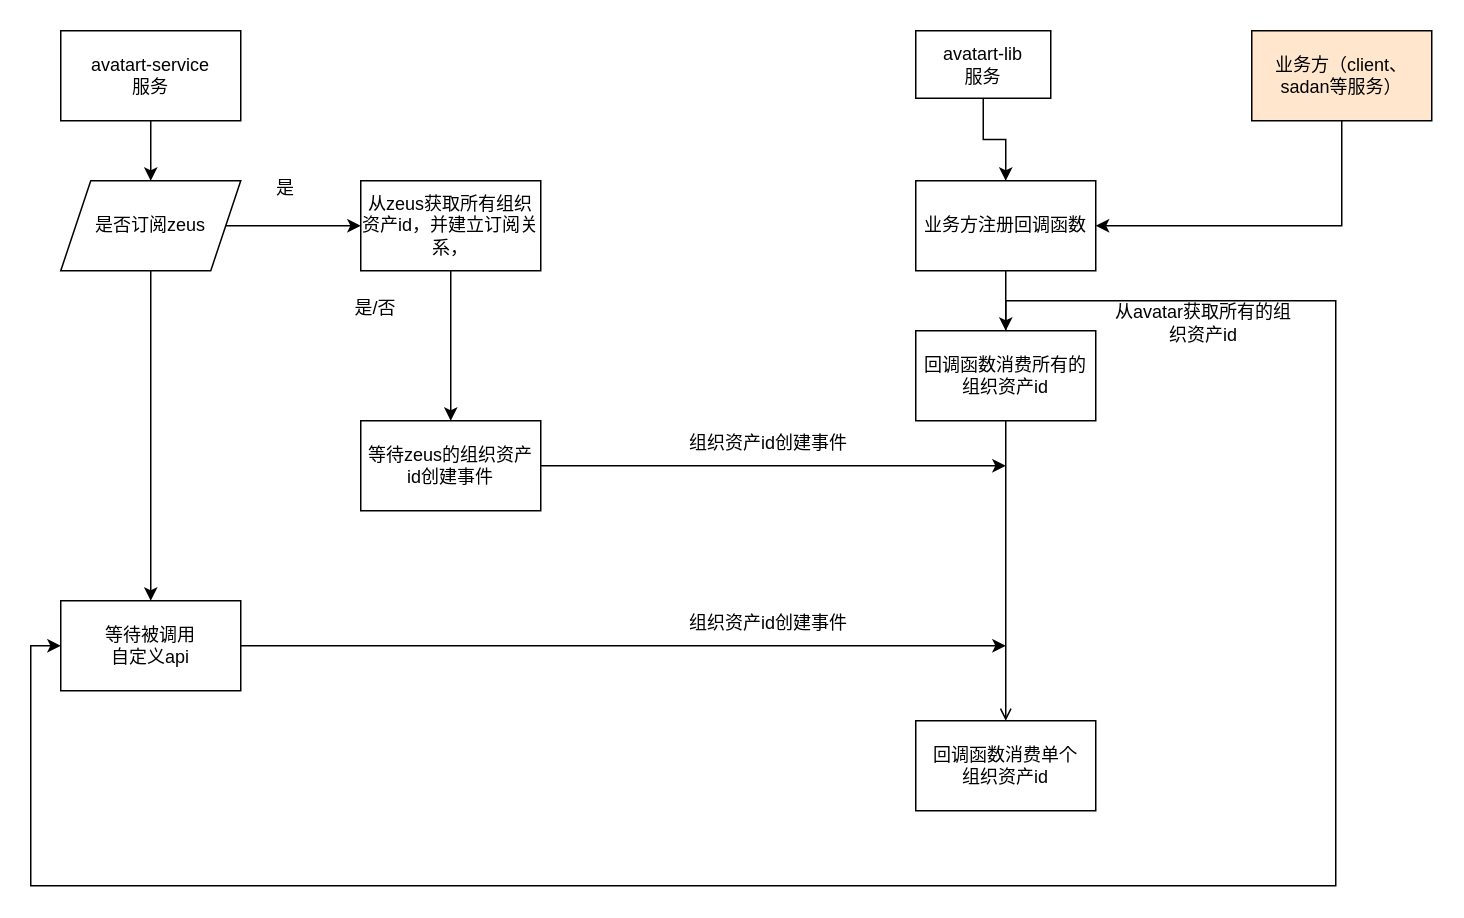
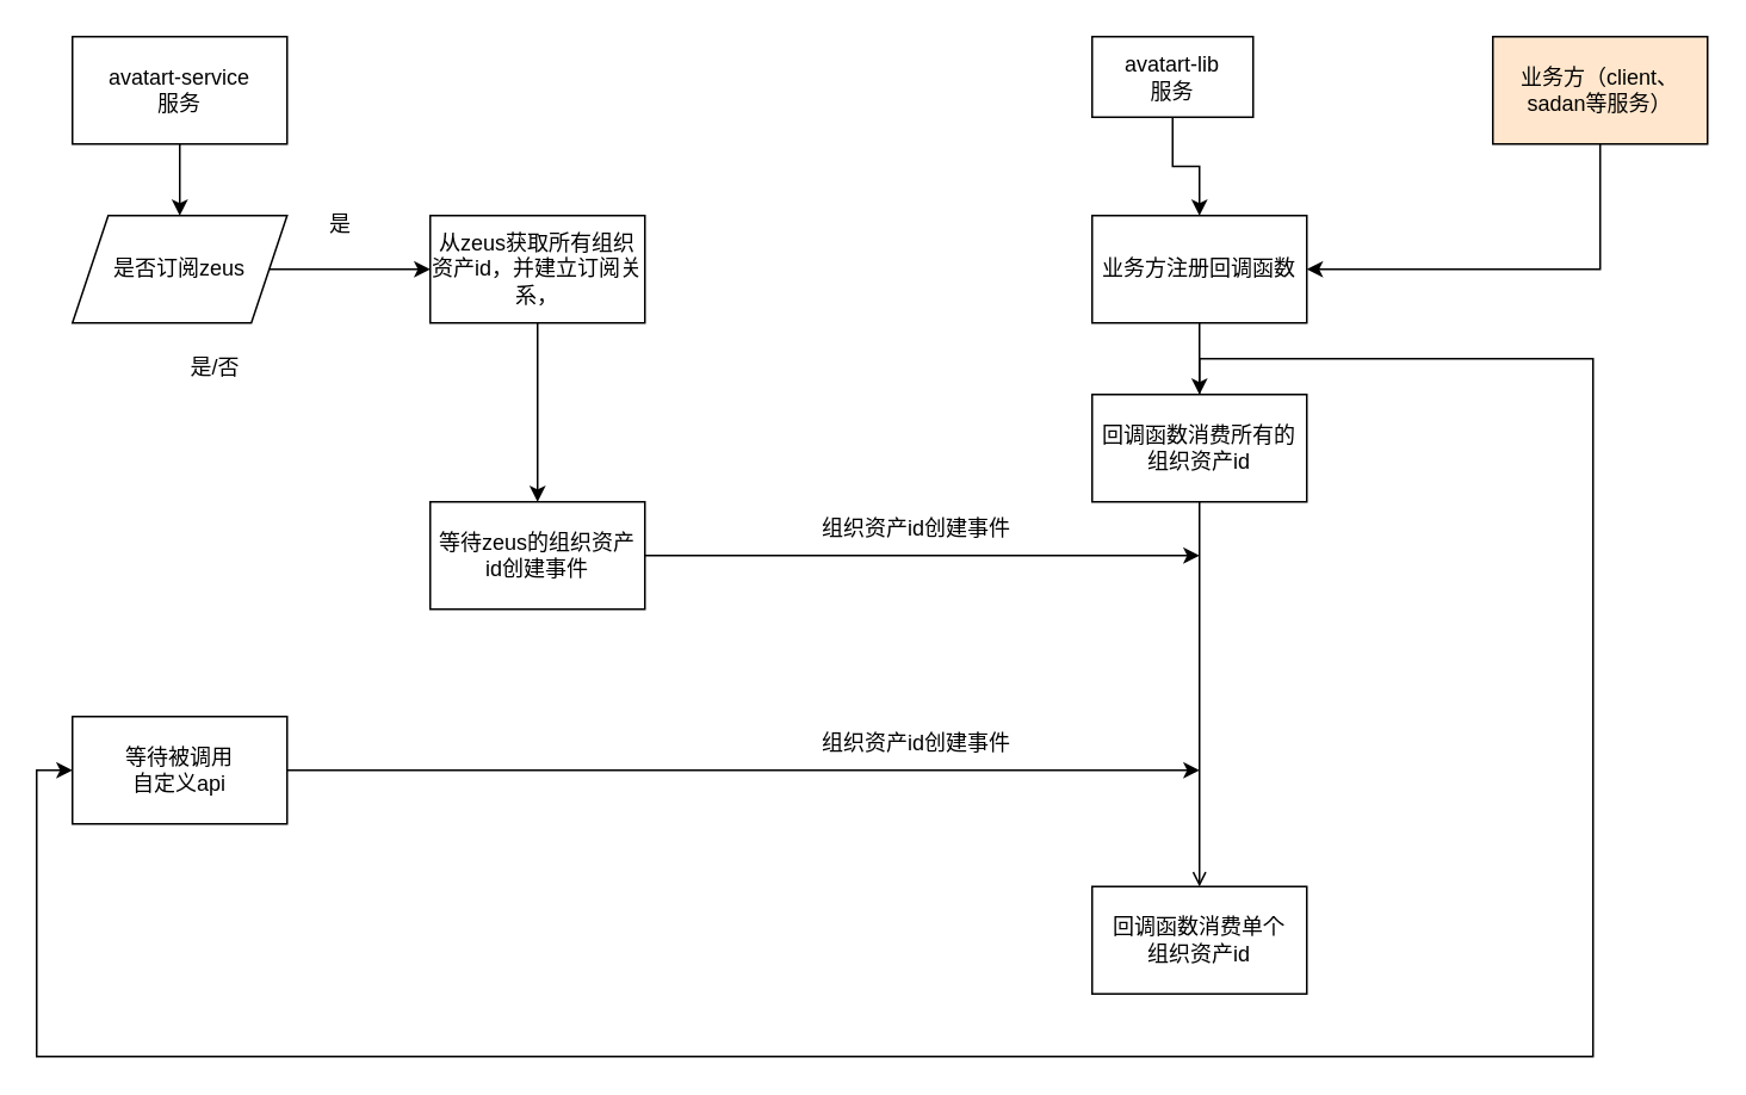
- <mxCell id="12" value="是/否" style="text;strokeColor=none;align=center;fillColor=none;html=1;verticalAlign=middle;whiteSpace=wrap;rounded=0;" parent="1" vertex="1"><mxGeometry x="220" y="190" width="60" height="30" as="geometry" /></mxCell>
+ <mxCell id="12" value="是/否" style="text;strokeColor=none;align=center;fillColor=none;html=1;verticalAlign=middle;whiteSpace=wrap;rounded=0;" parent="1" vertex="1"><mxGeometry x="90" y="190" width="60" height="30" as="geometry" /></mxCell>
- <mxCell id="26" value="从avatar获取所有的组织资产id" style="text;strokeColor=none;align=center;fillColor=none;html=1;verticalAlign=middle;whiteSpace=wrap;rounded=0;" parent="1" vertex="1"><mxGeometry x="740" y="200" width="124" height="30" as="geometry" /></mxCell>
- <mxCell id="5" value="" style="edgeStyle=orthogonalEdgeStyle;rounded=0;orthogonalLoop=1;jettySize=auto;html=1;" parent="1" source="6" target="11" edge="1"><mxGeometry relative="1" as="geometry" /></mxCell>
- <mxCell id="21" value="回调函数消费单个&lt;br&gt;组织资产id" style="whiteSpace=wrap;html=1;rounded=0;" parent="1" vertex="1"><mxGeometry x="610" y="480" width="120" height="60" as="geometry" /></mxCell>
+ <mxCell id="21" value="回调函数消费单个&lt;br&gt;组织资产id" style="whiteSpace=wrap;html=1;rounded=0;" parent="1" vertex="1"><mxGeometry x="610" y="495" width="120" height="60" as="geometry" /></mxCell>
